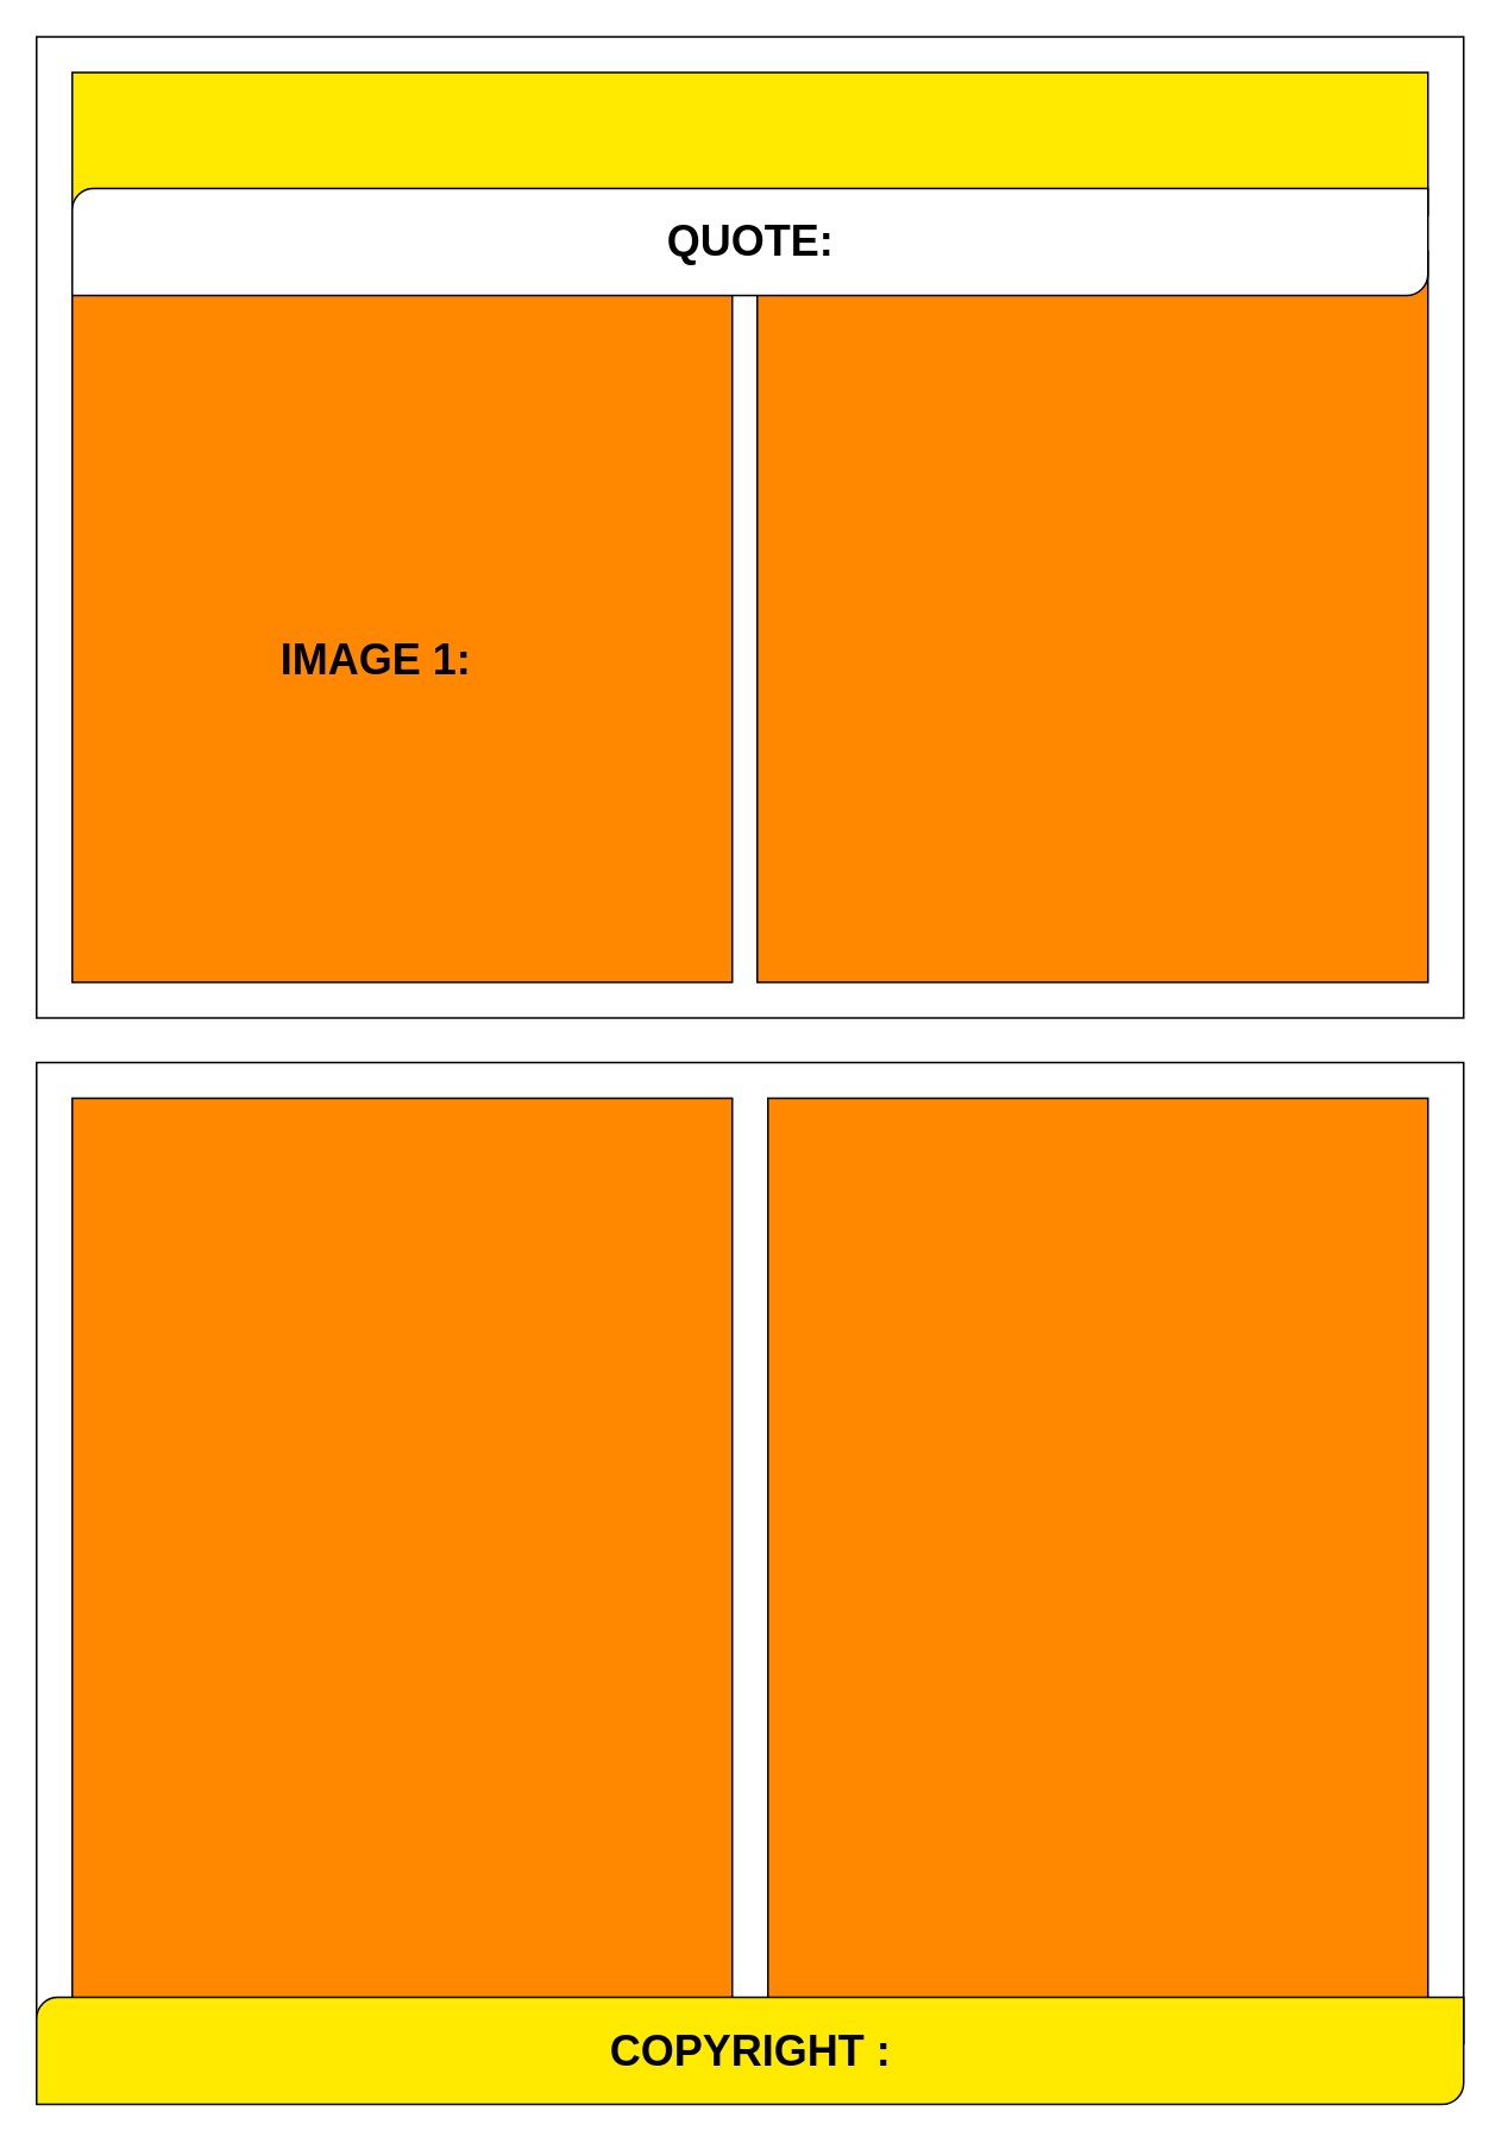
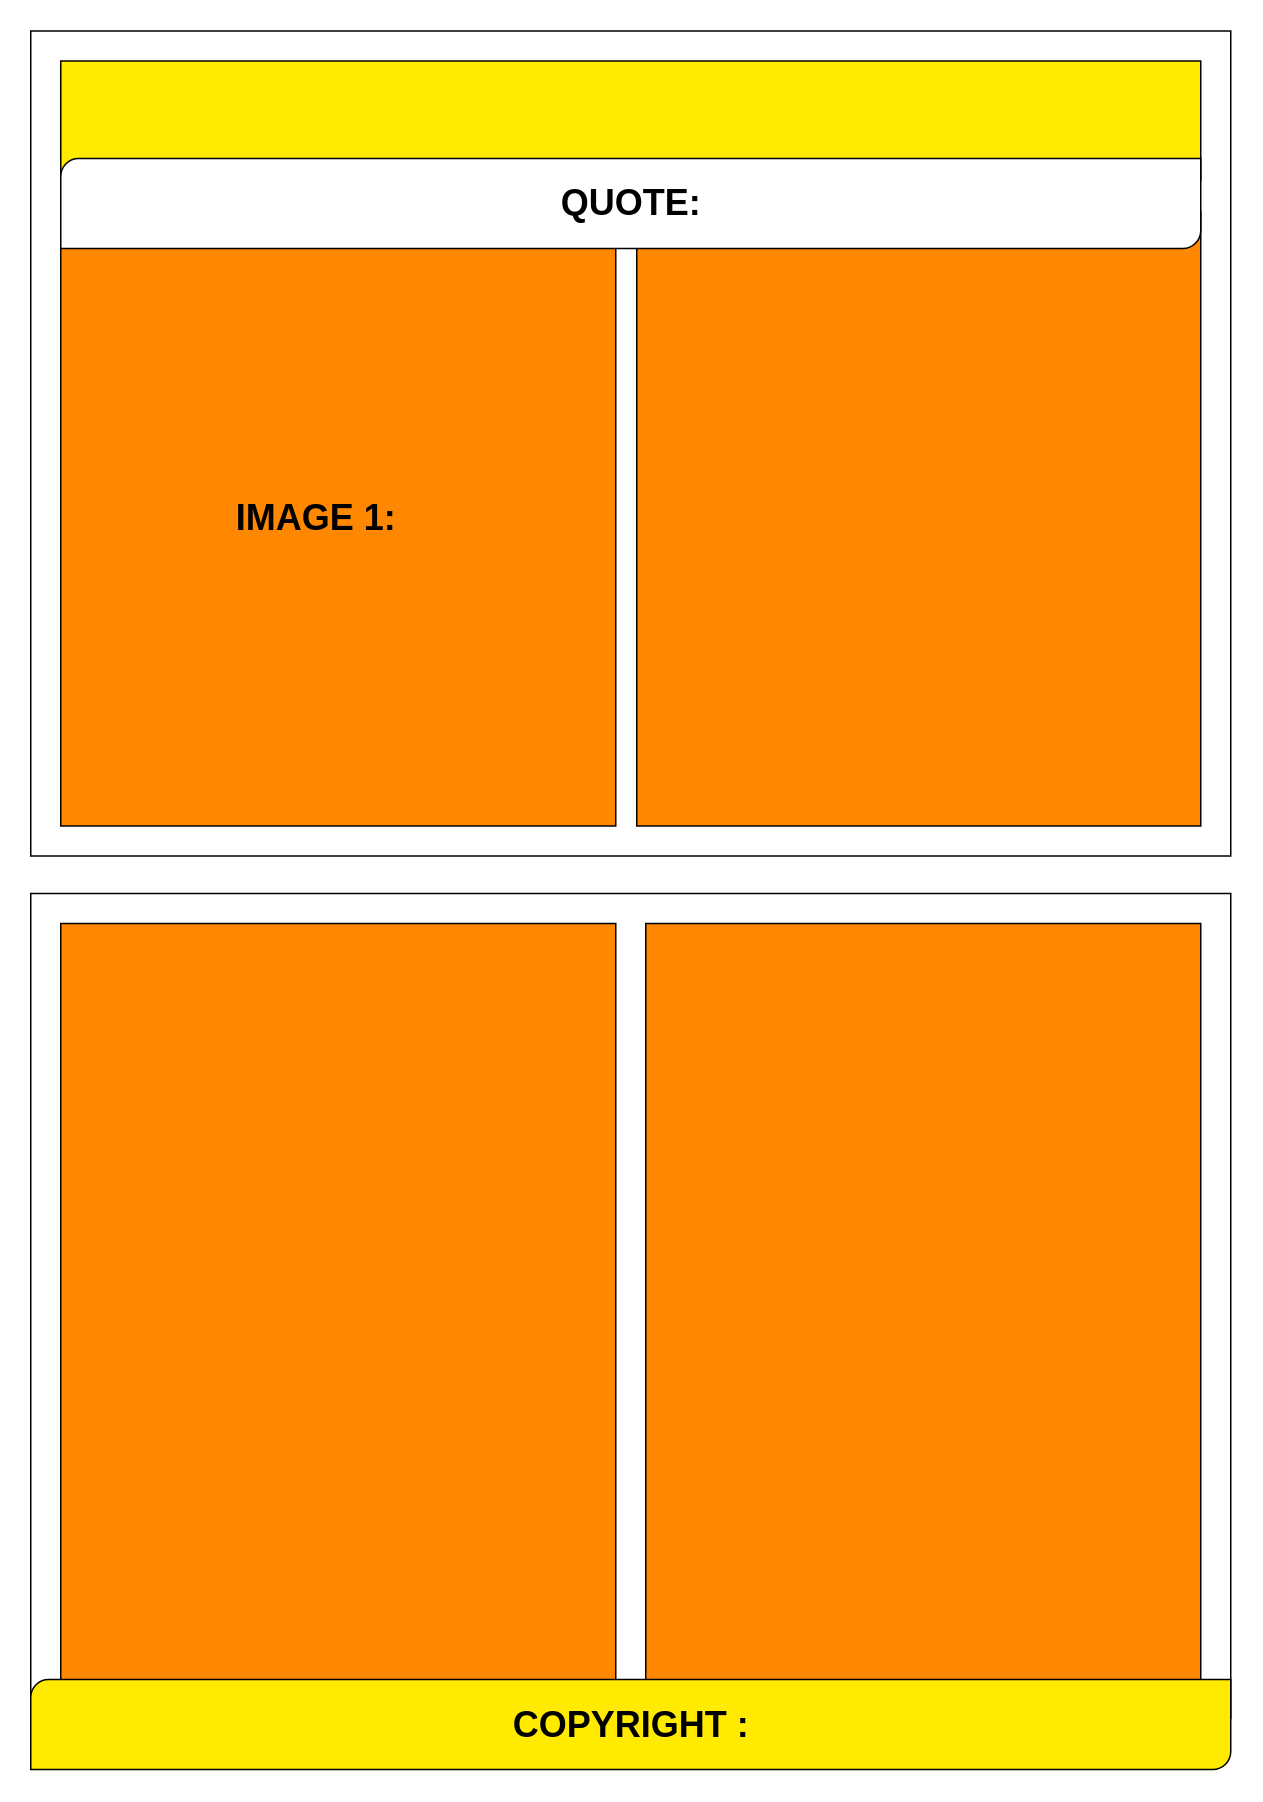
- <mxCell id="13" value="IMAGE 1:" style="text;strokeColor=none;fillColor=none;html=1;fontSize=24;fontStyle=1;verticalAlign=middle;align=center;" vertex="1" parent="1"><mxGeometry x="160" y="350" width="100" height="40" as="geometry" /></mxCell>
+ <mxCell id="13" value="IMAGE 1:" style="text;strokeColor=none;fillColor=none;html=1;fontSize=24;fontStyle=1;verticalAlign=middle;align=center;" vertex="1" parent="1"><mxGeometry x="160" y="325" width="100" height="40" as="geometry" /></mxCell>
